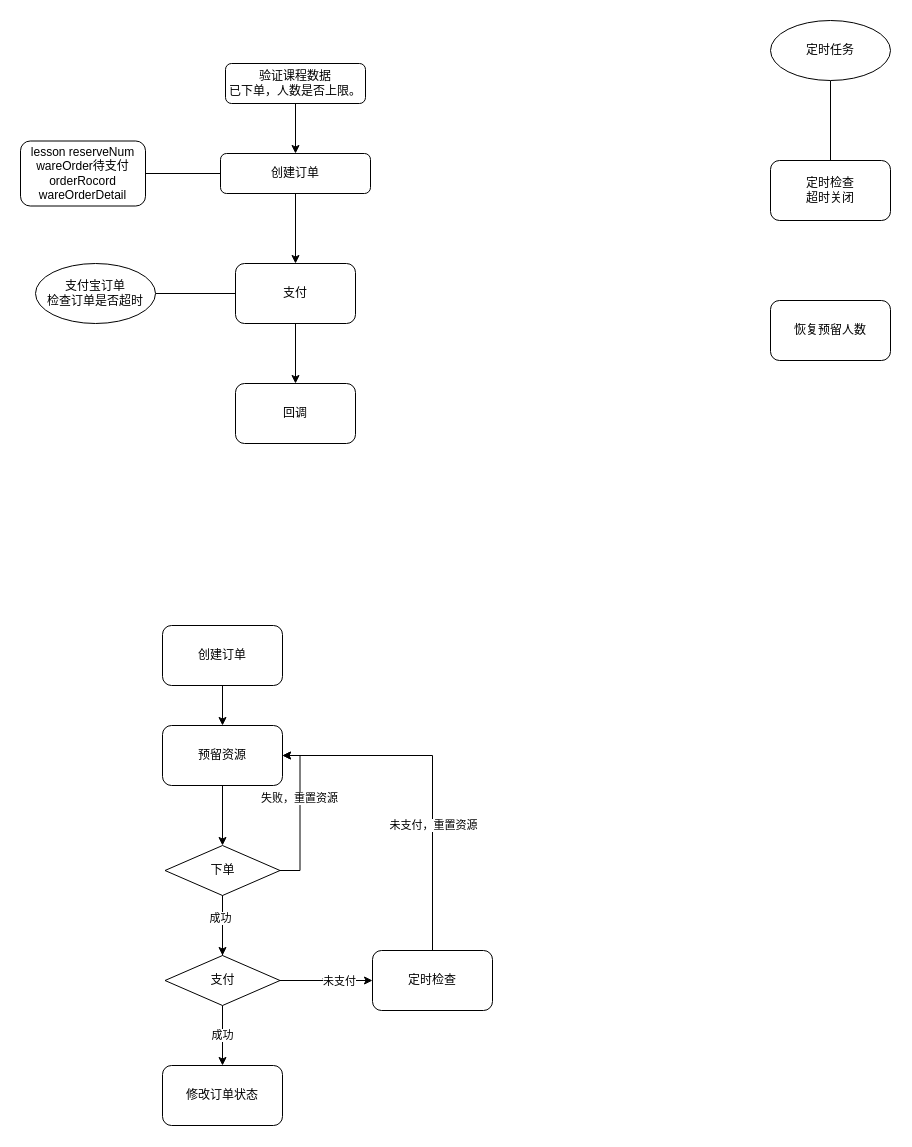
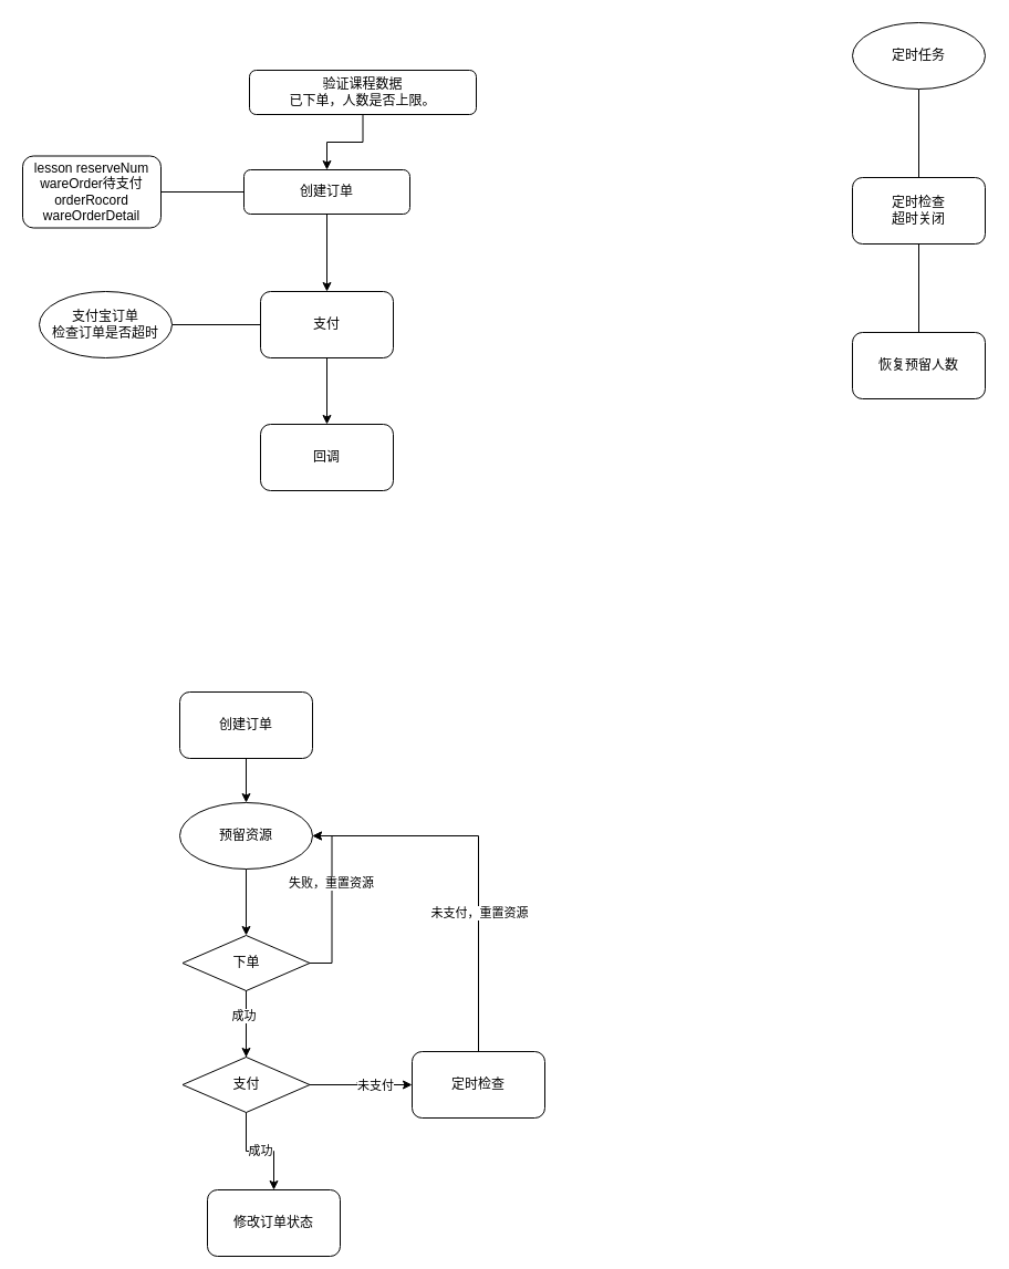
- <mxCell id="3" value="验证课程数据&lt;br&gt;已下单，人数是否上限。" style="rounded=1;whiteSpace=wrap;html=1;fontSize=12;glass=0;strokeWidth=1;shadow=0;" parent="1" vertex="1"><mxGeometry x="225" y="63" width="140" height="40" as="geometry" /></mxCell>
+ <mxCell id="3" value="验证课程数据&lt;br&gt;已下单，人数是否上限。" style="rounded=1;whiteSpace=wrap;html=1;fontSize=12;glass=0;strokeWidth=1;shadow=0;" parent="1" vertex="1"><mxGeometry x="225" y="63" width="205" height="40" as="geometry" /></mxCell>
+ <mxCell id="15" value="" style="edgeStyle=orthogonalEdgeStyle;rounded=0;orthogonalLoop=1;jettySize=auto;html=1;endArrow=none;endFill=0;" parent="1" source="16" target="17" edge="1"><mxGeometry relative="1" as="geometry" /></mxCell>
- <mxCell id="19" value="预留资源" style="rounded=1;whiteSpace=wrap;html=1;" parent="1" vertex="1"><mxGeometry x="162" y="725" width="120" height="60" as="geometry" /></mxCell>
+ <mxCell id="19" value="预留资源" style="ellipse;whiteSpace=wrap;html=1;" parent="1" vertex="1"><mxGeometry x="162" y="725" width="120" height="60" as="geometry" /></mxCell>
- <mxCell id="22" value="修改订单状态" style="rounded=1;whiteSpace=wrap;html=1;" parent="1" vertex="1"><mxGeometry x="162" y="1065" width="120" height="60" as="geometry" /></mxCell>
+ <mxCell id="22" value="修改订单状态" style="rounded=1;whiteSpace=wrap;html=1;" parent="1" vertex="1"><mxGeometry x="187" y="1075" width="120" height="60" as="geometry" /></mxCell>
